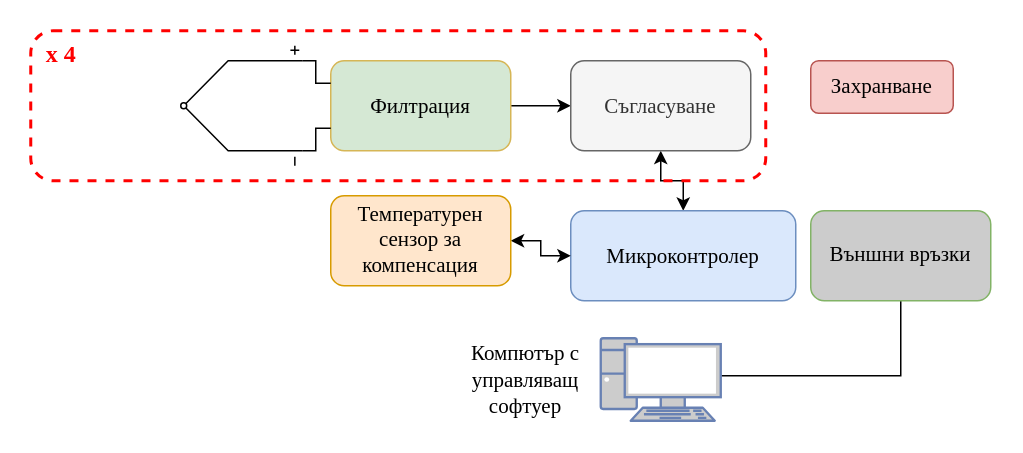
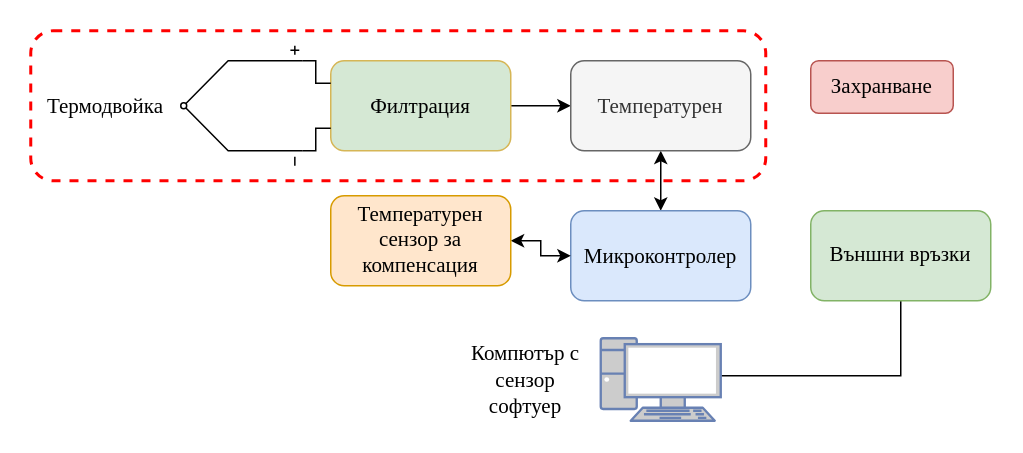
- <mxCell id="19" value="&lt;div style=&quot;font-size: 14px;&quot;&gt;&lt;font style=&quot;font-size: 16px;&quot; face=&quot;Times New Roman&quot;&gt;x 4&lt;/font&gt;&lt;/div&gt;" style="text;html=1;align=center;verticalAlign=middle;resizable=0;points=[];autosize=1;strokeColor=none;fillColor=none;fontFamily=Tahoma;fontSize=14;fontColor=#FF0000;fontStyle=1" vertex="1" parent="1"><mxGeometry x="20" y="20" width="40" height="30" as="geometry" /></mxCell>
+ <mxCell id="4" value="&lt;font face=&quot;Times New Roman&quot;&gt;Термодвойка&lt;/font&gt;" style="text;html=1;strokeColor=none;fillColor=none;align=center;verticalAlign=middle;whiteSpace=wrap;rounded=0;fontSize=14;" vertex="1" parent="1"><mxGeometry x="40" y="55" width="60" height="30" as="geometry" /></mxCell>
- <mxCell id="7" value="&lt;div&gt;&lt;font face=&quot;Times New Roman&quot;&gt;Съгласуване&lt;/font&gt;&lt;/div&gt;" style="rounded=1;whiteSpace=wrap;html=1;fontSize=14;fillColor=#f5f5f5;fontColor=#333333;strokeColor=#666666;" vertex="1" parent="1"><mxGeometry x="380" y="40" width="120" height="60" as="geometry" /></mxCell>
+ <mxCell id="7" value="&lt;div&gt;&lt;font face=&quot;Times New Roman&quot;&gt;Температурен&lt;/font&gt;&lt;/div&gt;" style="rounded=1;whiteSpace=wrap;html=1;fontSize=14;fillColor=#f5f5f5;fontColor=#333333;strokeColor=#666666;" vertex="1" parent="1"><mxGeometry x="380" y="40" width="120" height="60" as="geometry" /></mxCell>
- <mxCell id="8" value="&lt;div&gt;&lt;font face=&quot;Times New Roman&quot;&gt;Микроконтролер&lt;/font&gt;&lt;/div&gt;" style="rounded=1;whiteSpace=wrap;html=1;fontSize=14;fillColor=#dae8fc;strokeColor=#6c8ebf;" vertex="1" parent="1"><mxGeometry x="380" y="140" width="150" height="60" as="geometry" /></mxCell>
+ <mxCell id="8" value="&lt;div&gt;&lt;font face=&quot;Times New Roman&quot;&gt;Микроконтролер&lt;/font&gt;&lt;/div&gt;" style="rounded=1;whiteSpace=wrap;html=1;fontSize=14;fillColor=#dae8fc;strokeColor=#6c8ebf;" vertex="1" parent="1"><mxGeometry x="380" y="140" width="120" height="60" as="geometry" /></mxCell>
- <mxCell id="10" value="&lt;div&gt;Външни връзки&lt;/div&gt;" style="rounded=1;whiteSpace=wrap;html=1;fontFamily=Times New Roman;fontSize=14;fillColor=#cccccc;strokeColor=#82b366;" vertex="1" parent="1"><mxGeometry x="540" y="140" width="120" height="60" as="geometry" /></mxCell>
+ <mxCell id="10" value="&lt;div&gt;Външни връзки&lt;/div&gt;" style="rounded=1;whiteSpace=wrap;html=1;fontFamily=Times New Roman;fontSize=14;fillColor=#d5e8d4;strokeColor=#82b366;" vertex="1" parent="1"><mxGeometry x="540" y="140" width="120" height="60" as="geometry" /></mxCell>
- <mxCell id="17" value="&lt;font face=&quot;Times New Roman&quot;&gt;Компютър с управляващ софтуер&lt;/font&gt;" style="text;html=1;strokeColor=none;fillColor=none;align=center;verticalAlign=middle;whiteSpace=wrap;rounded=0;fontSize=14;" vertex="1" parent="1"><mxGeometry x="310" y="237.5" width="80" height="30" as="geometry" /></mxCell>
+ <mxCell id="17" value="&lt;font face=&quot;Times New Roman&quot;&gt;Компютър с сензор софтуер&lt;/font&gt;" style="text;html=1;strokeColor=none;fillColor=none;align=center;verticalAlign=middle;whiteSpace=wrap;rounded=0;fontSize=14;" vertex="1" parent="1"><mxGeometry x="310" y="237.5" width="80" height="30" as="geometry" /></mxCell>
